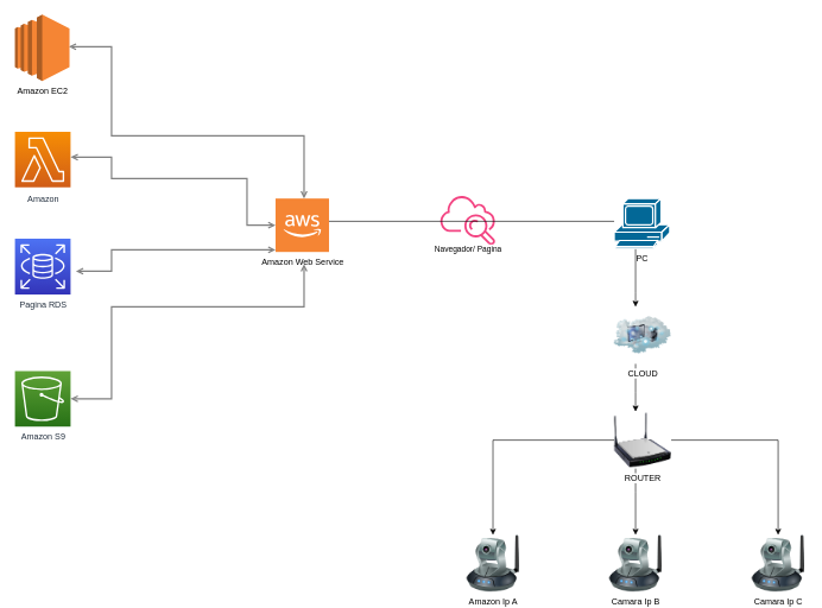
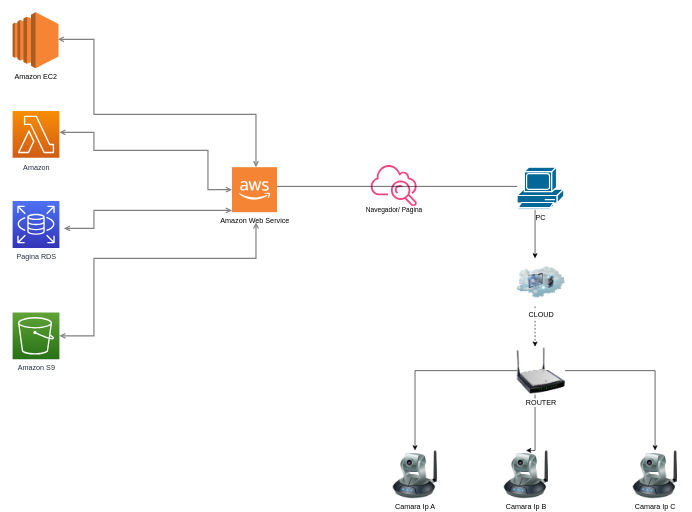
- <mxCell id="7" style="edgeStyle=orthogonalEdgeStyle;rounded=0;orthogonalLoop=1;jettySize=auto;html=1;" edge="1" parent="1" source="8" target="12"><mxGeometry relative="1" as="geometry"><Array as="points"><mxPoint x="891" y="550" /><mxPoint x="891" y="550" /></Array></mxGeometry></mxCell>
+ <mxCell id="7" style="edgeStyle=orthogonalEdgeStyle;rounded=0;orthogonalLoop=1;jettySize=auto;html=1;dashed=1;" edge="1" parent="1" source="8" target="12"><mxGeometry relative="1" as="geometry"><Array as="points"><mxPoint x="891" y="550" /><mxPoint x="891" y="550" /></Array></mxGeometry></mxCell>
- <mxCell id="14" value="Camara Ip B" style="image;html=1;image=img/lib/clip_art/networking/Ip_Camera_128x128.png" vertex="1" parent="1"><mxGeometry x="851" y="750" width="80" height="80" as="geometry" /></mxCell>
+ <mxCell id="14" value="Camara Ip B" style="image;html=1;image=img/lib/clip_art/networking/Ip_Camera_128x128.png" vertex="1" parent="1"><mxGeometry x="836" y="750" width="80" height="80" as="geometry" /></mxCell>
- <mxCell id="13" value="Amazon Ip A&lt;br&gt;" style="image;html=1;image=img/lib/clip_art/networking/Ip_Camera_128x128.png" vertex="1" parent="1"><mxGeometry x="651" y="750" width="80" height="80" as="geometry" /></mxCell>
+ <mxCell id="13" value="Camara Ip A&lt;br&gt;" style="image;html=1;image=img/lib/clip_art/networking/Ip_Camera_128x128.png" vertex="1" parent="1"><mxGeometry x="651" y="750" width="80" height="80" as="geometry" /></mxCell>
